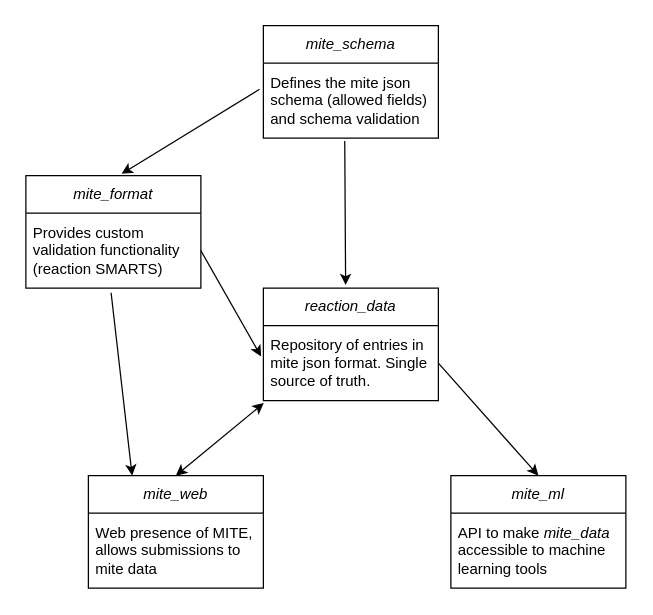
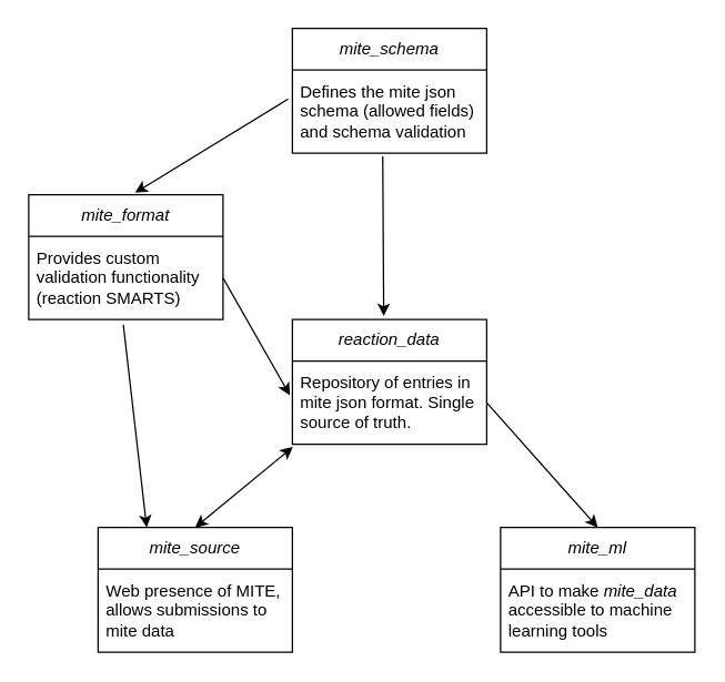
- <mxCell id="8" value="&lt;i&gt;mite_web&lt;/i&gt;" style="swimlane;fontStyle=0;childLayout=stackLayout;horizontal=1;startSize=30;horizontalStack=0;resizeParent=1;resizeParentMax=0;resizeLast=0;collapsible=1;marginBottom=0;whiteSpace=wrap;html=1;" vertex="1" parent="1"><mxGeometry x="70" y="380" width="140" height="90" as="geometry" /></mxCell>
+ <mxCell id="8" value="&lt;i&gt;mite_source&lt;/i&gt;" style="swimlane;fontStyle=0;childLayout=stackLayout;horizontal=1;startSize=30;horizontalStack=0;resizeParent=1;resizeParentMax=0;resizeLast=0;collapsible=1;marginBottom=0;whiteSpace=wrap;html=1;" vertex="1" parent="1"><mxGeometry x="70" y="380" width="140" height="90" as="geometry" /></mxCell>
